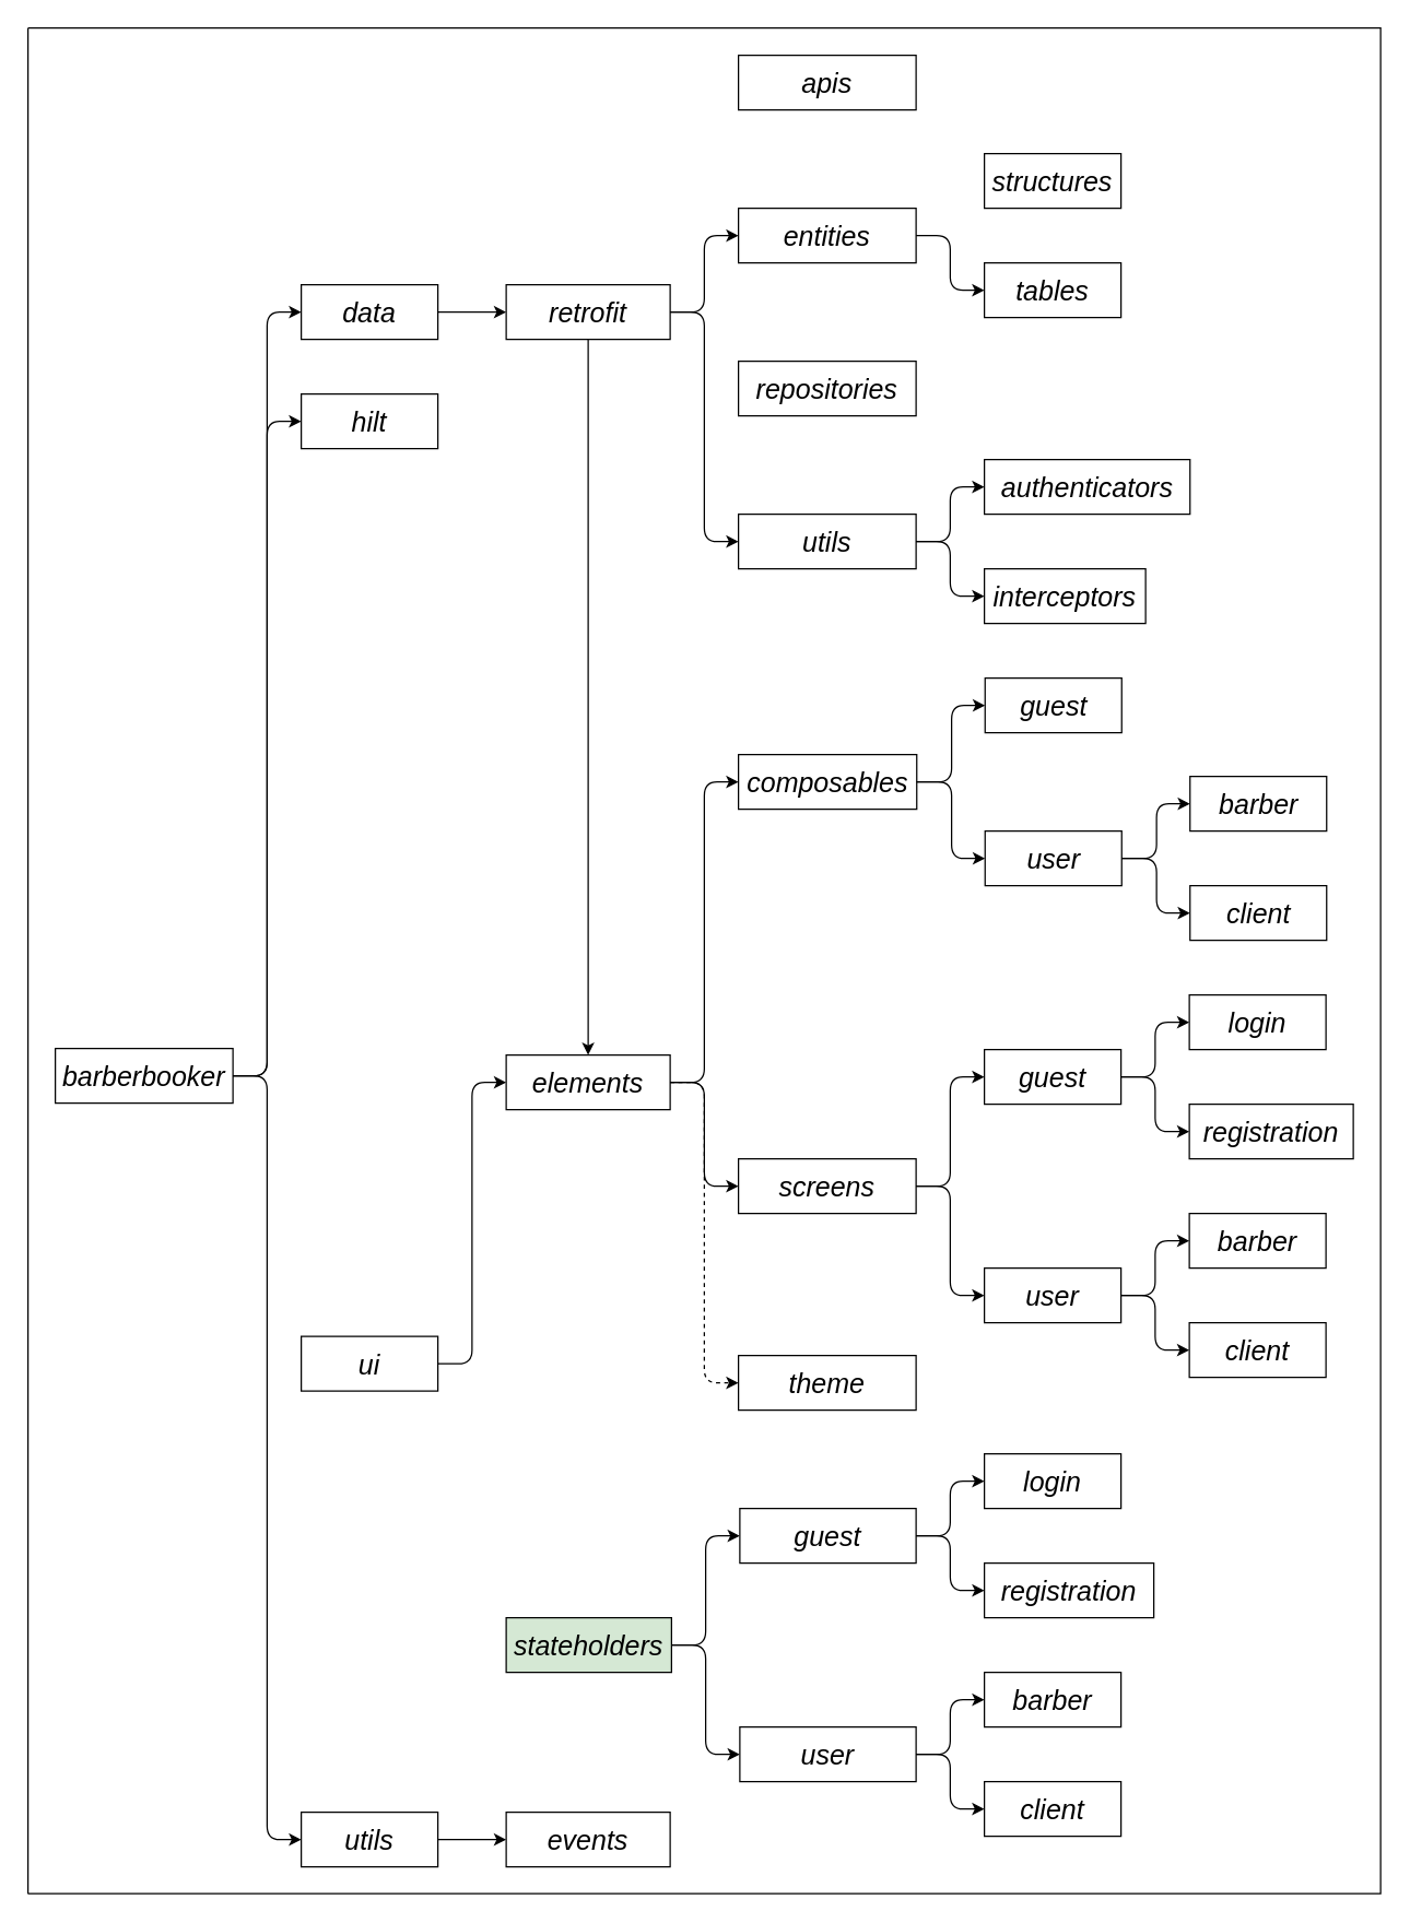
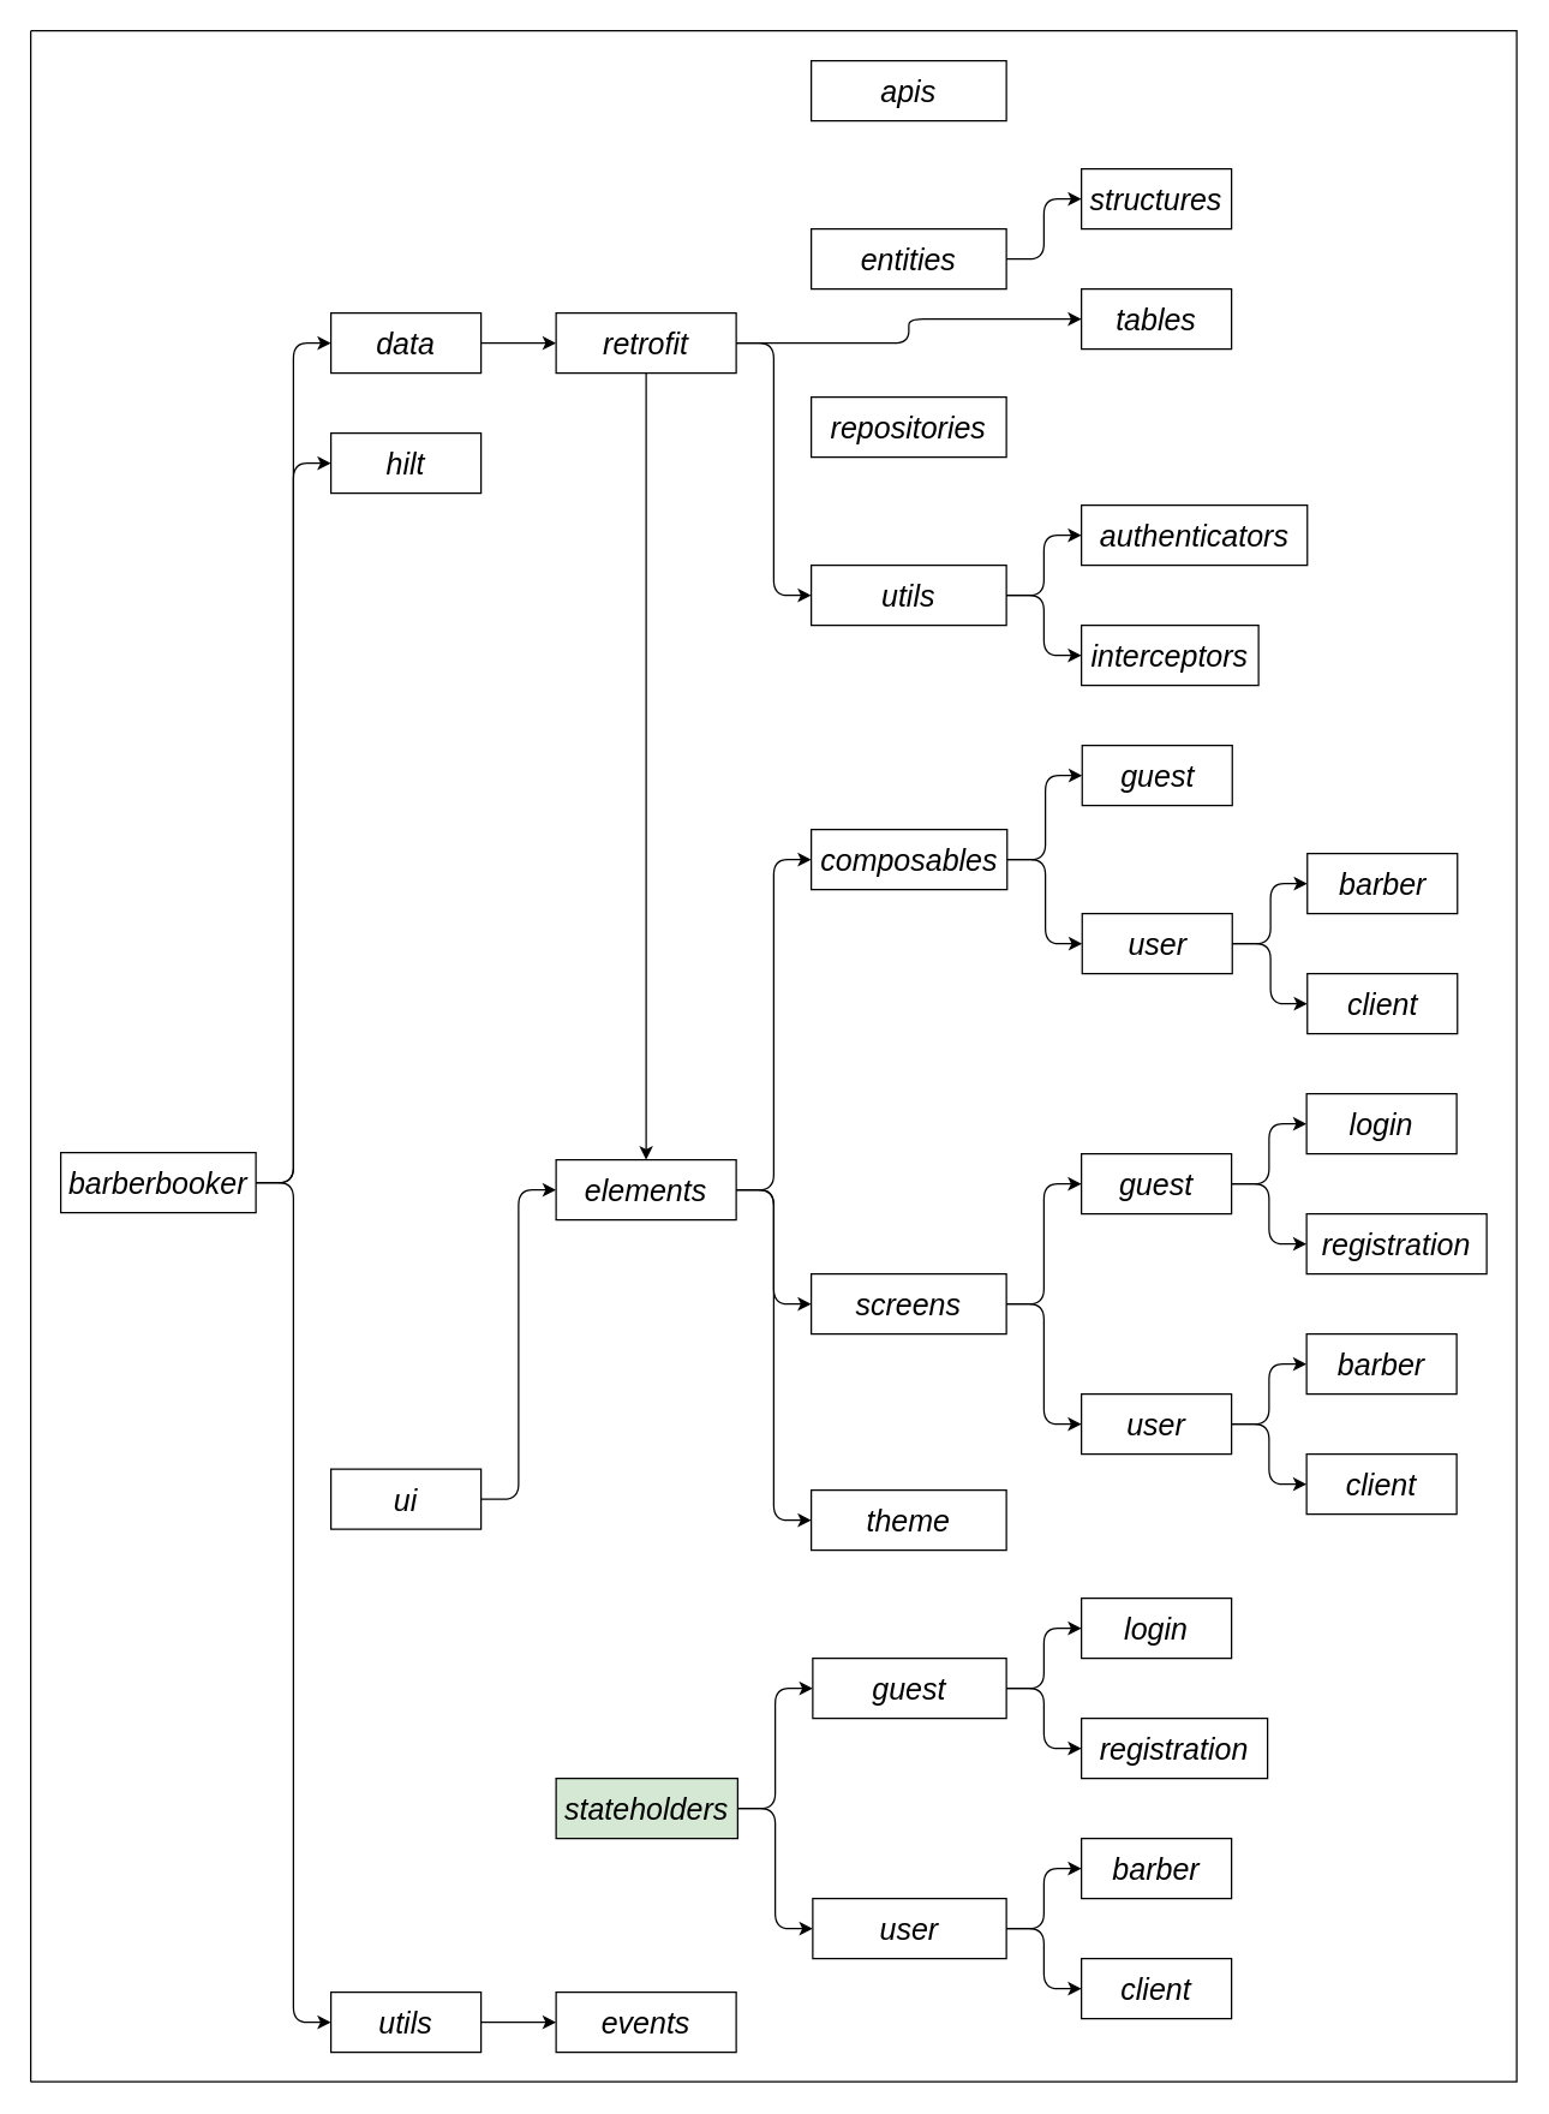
- <mxCell id="20" value="" style="edgeStyle=elbowEdgeStyle;elbow=horizontal;html=1;rounded=1;curved=0;sourcePerimeterSpacing=0;targetPerimeterSpacing=0;startSize=6;endSize=6;fontSize=20;" edge="1" target="22" source="16" parent="2"><mxGeometry relative="1" as="geometry"><mxPoint x="910" y="-6638.0" as="sourcePoint" /></mxGeometry></mxCell>
+ <mxCell id="20" value="" style="edgeStyle=elbowEdgeStyle;elbow=horizontal;html=1;rounded=1;curved=0;sourcePerimeterSpacing=0;targetPerimeterSpacing=0;startSize=6;endSize=6;fontSize=20;" edge="1" target="21" source="16" parent="2"><mxGeometry relative="1" as="geometry"><mxPoint x="910" y="-6638.0" as="sourcePoint" /></mxGeometry></mxCell>
- <mxCell id="15" value="" style="edgeStyle=elbowEdgeStyle;elbow=horizontal;html=1;rounded=1;curved=0;sourcePerimeterSpacing=0;targetPerimeterSpacing=0;startSize=6;endSize=6;fontSize=20;" edge="1" target="16" source="12" parent="2"><mxGeometry relative="1" as="geometry"><mxPoint x="910" y="-7238.0" as="sourcePoint" /></mxGeometry></mxCell>
+ <mxCell id="15" value="" style="edgeStyle=elbowEdgeStyle;elbow=horizontal;html=1;rounded=1;curved=0;sourcePerimeterSpacing=0;targetPerimeterSpacing=0;startSize=6;endSize=6;fontSize=20;" edge="1" target="22" source="12" parent="2"><mxGeometry relative="1" as="geometry"><mxPoint x="910" y="-7238.0" as="sourcePoint" /></mxGeometry></mxCell>
- <mxCell id="48" value="" style="edgeStyle=elbowEdgeStyle;elbow=horizontal;html=1;rounded=1;curved=0;sourcePerimeterSpacing=0;targetPerimeterSpacing=0;startSize=6;endSize=6;fontSize=20;dashed=1;" edge="1" target="49" source="30" parent="2"><mxGeometry relative="1" as="geometry"><mxPoint x="910" y="-3802.0" as="sourcePoint" /></mxGeometry></mxCell>
+ <mxCell id="48" value="" style="edgeStyle=elbowEdgeStyle;elbow=horizontal;html=1;rounded=1;curved=0;sourcePerimeterSpacing=0;targetPerimeterSpacing=0;startSize=6;endSize=6;fontSize=20;" edge="1" target="49" source="30" parent="2"><mxGeometry relative="1" as="geometry"><mxPoint x="910" y="-3802.0" as="sourcePoint" /></mxGeometry></mxCell>
